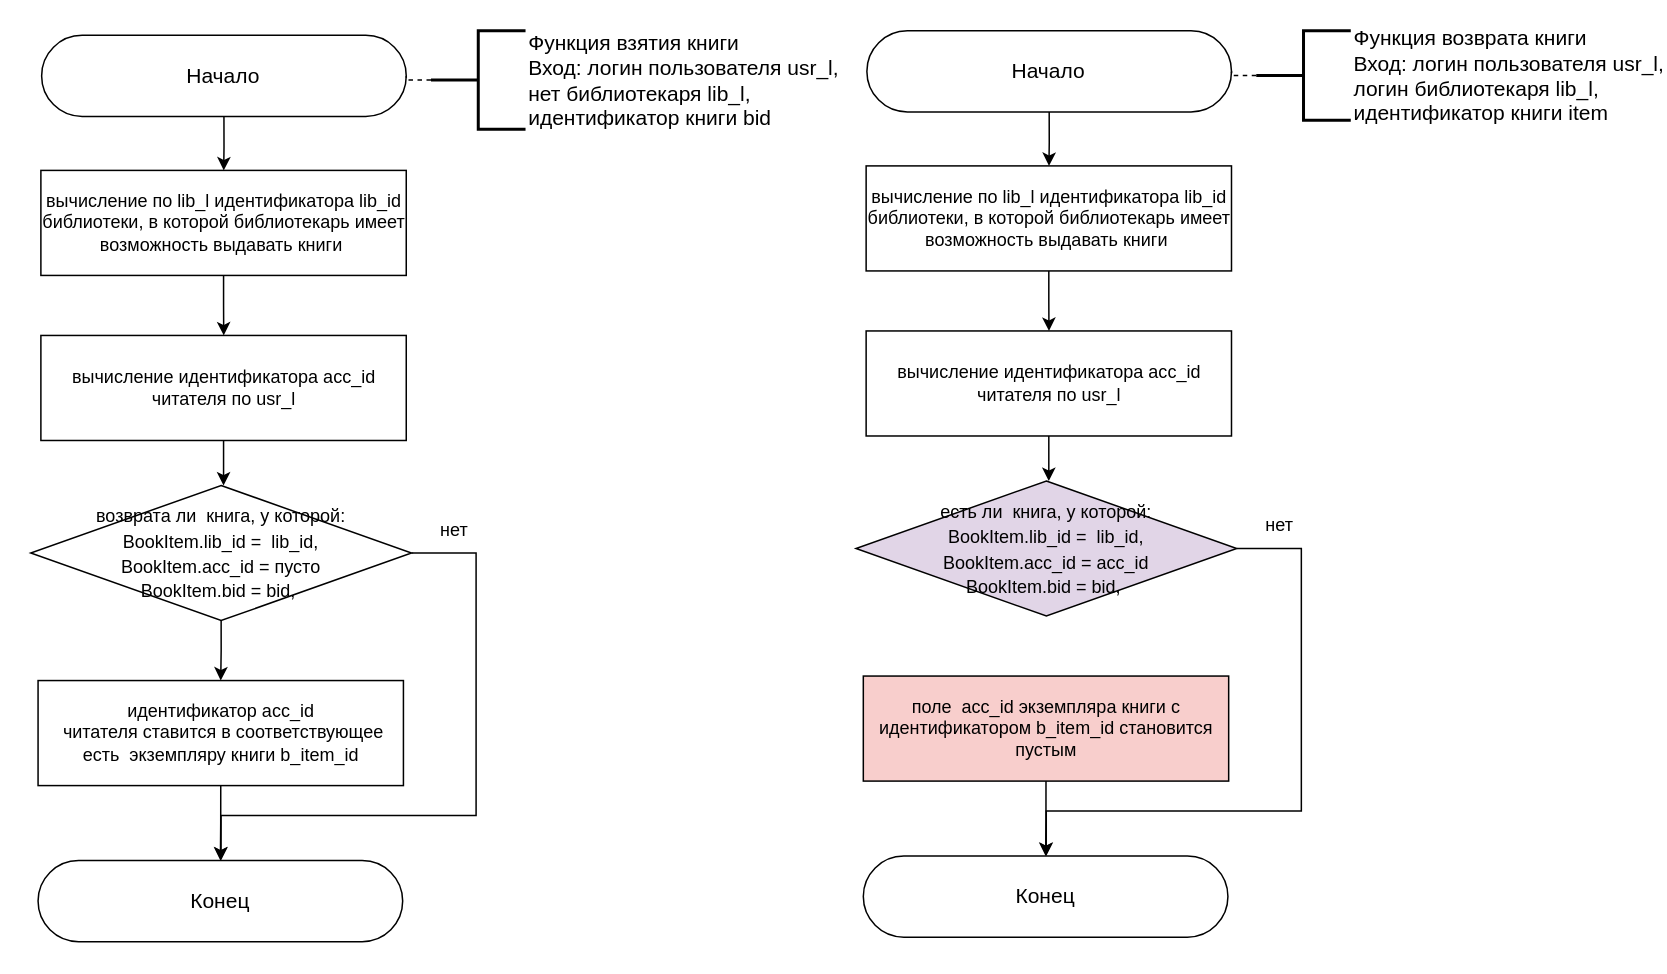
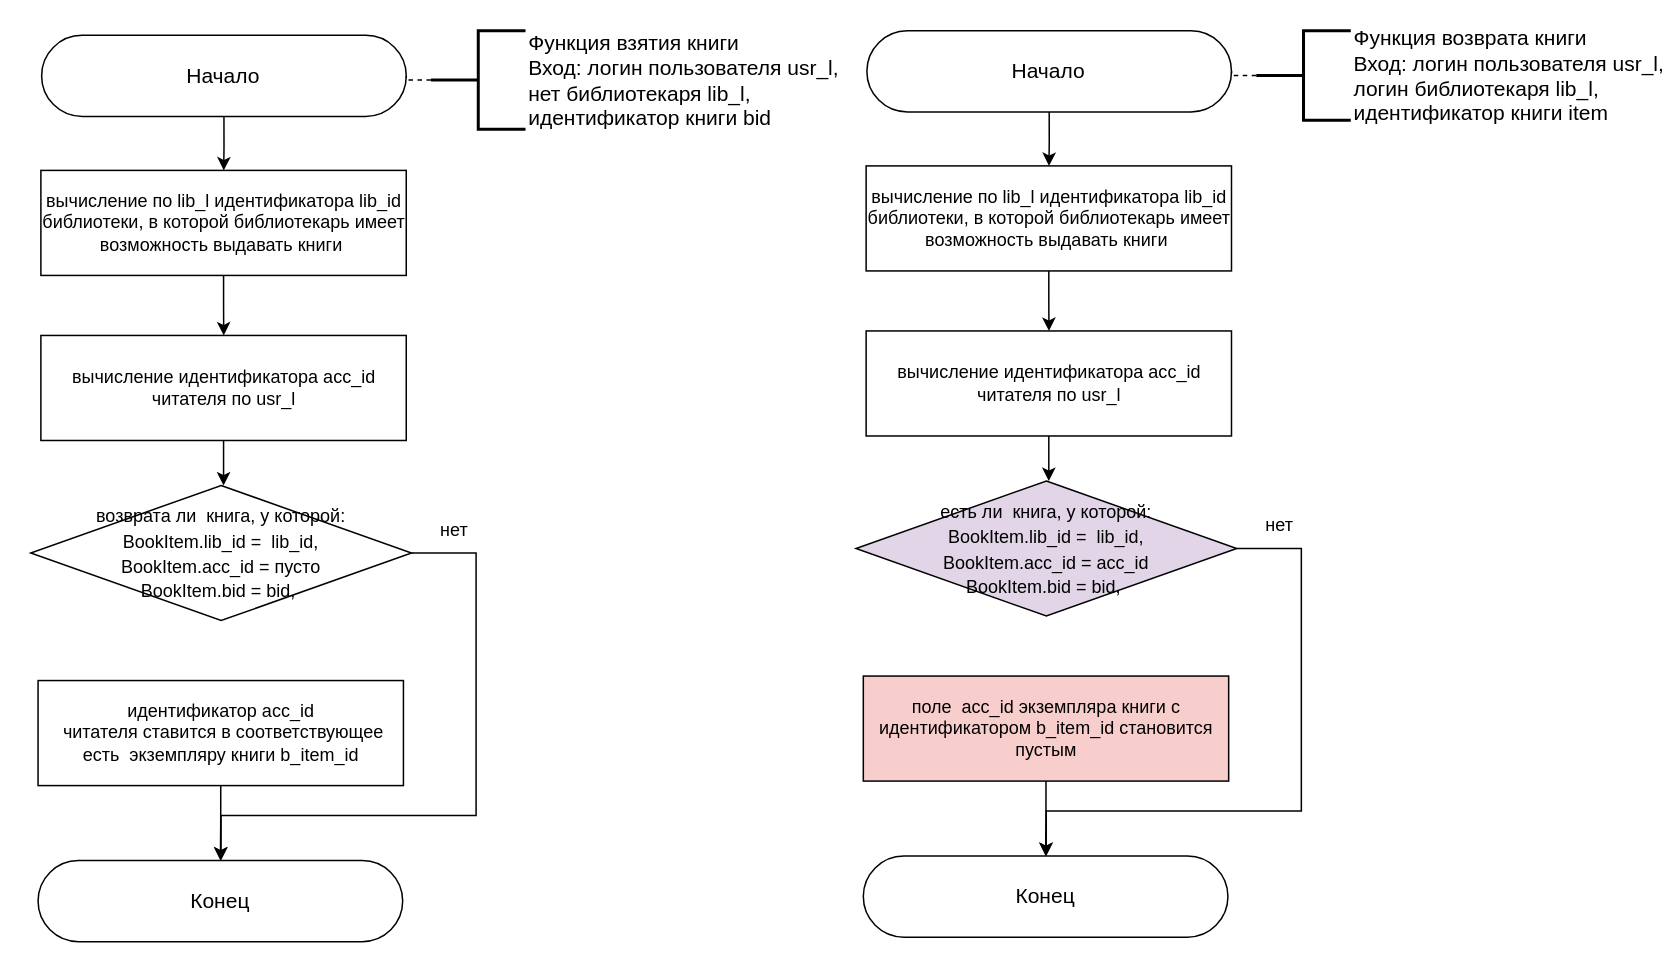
- <mxCell id="27" style="edgeStyle=orthogonalEdgeStyle;rounded=0;orthogonalLoop=1;jettySize=auto;html=1;exitX=0.5;exitY=1;exitDx=0;exitDy=0;entryX=0.5;entryY=0;entryDx=0;entryDy=0;" edge="1" parent="1" source="29" target="25"><mxGeometry relative="1" as="geometry" /></mxCell>
